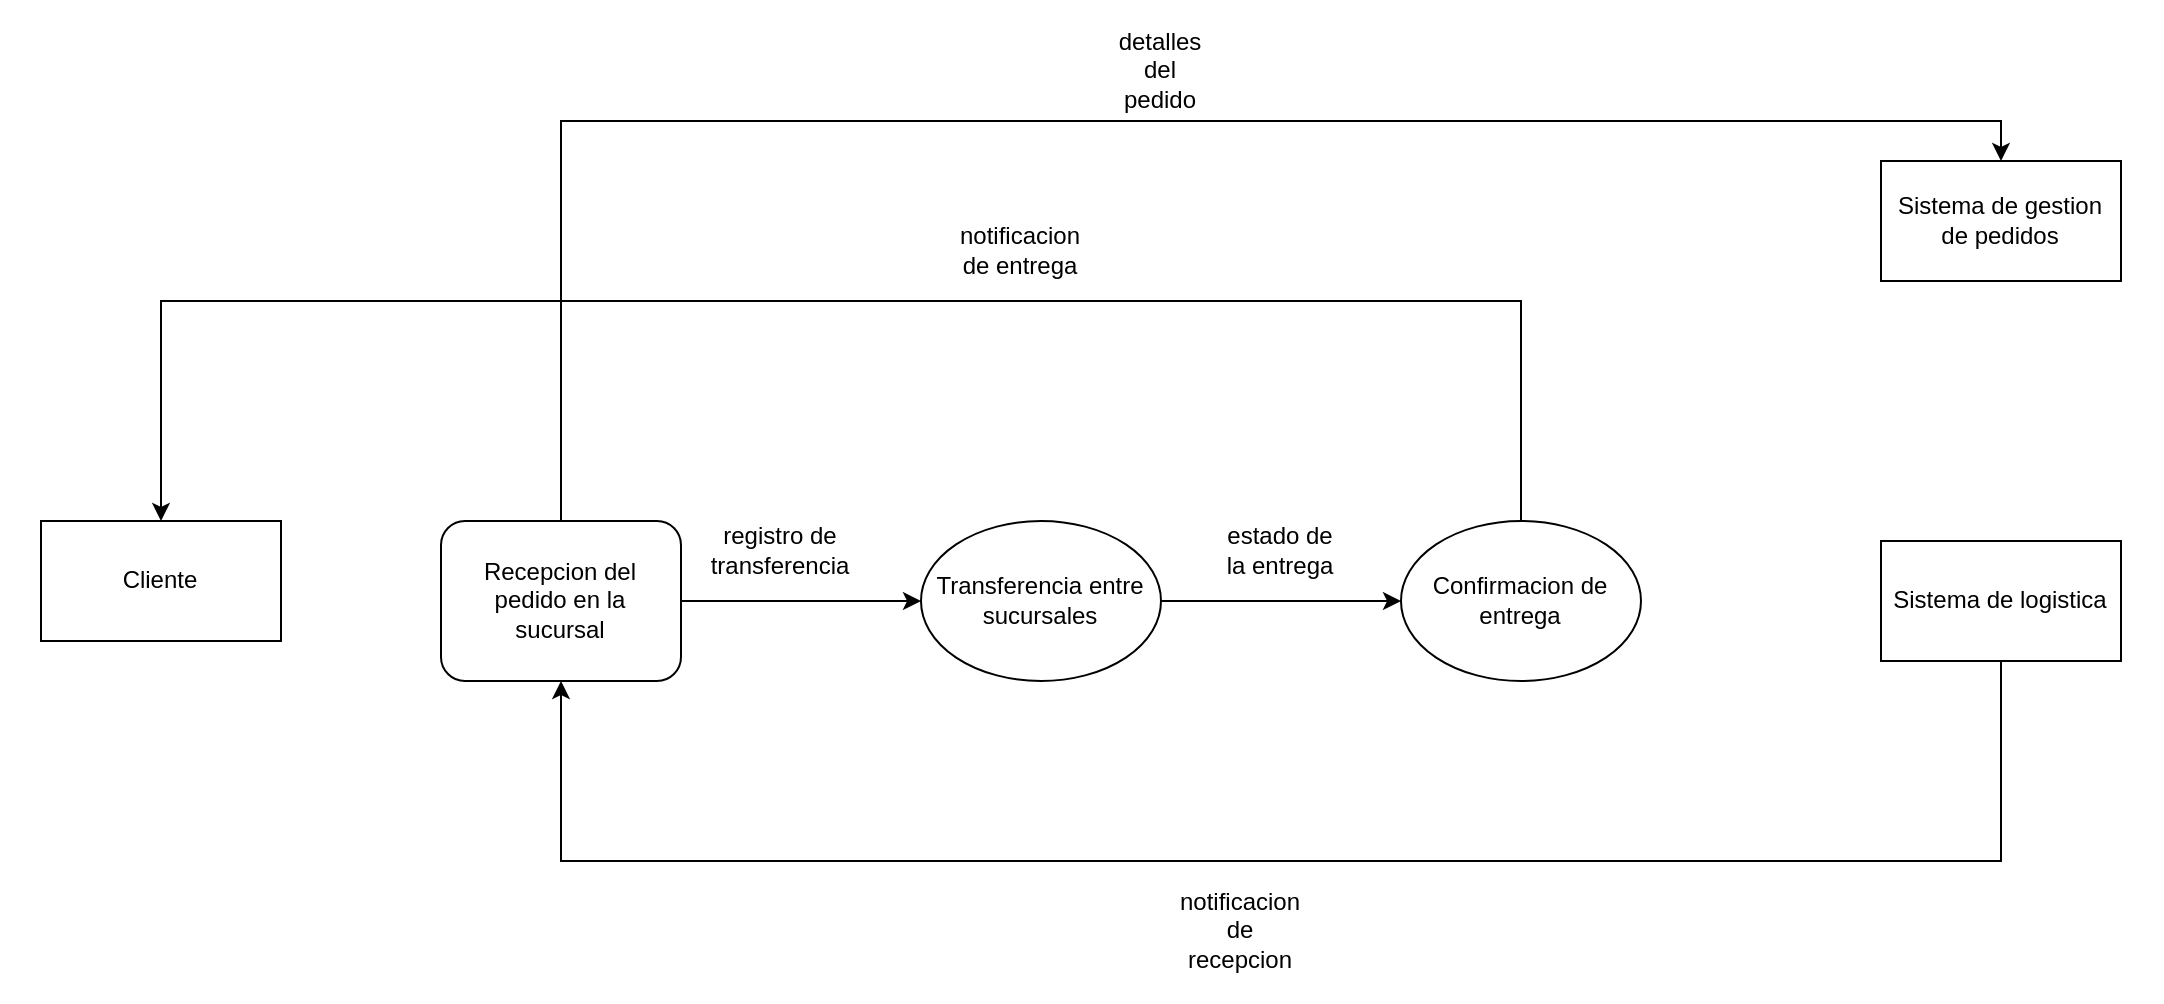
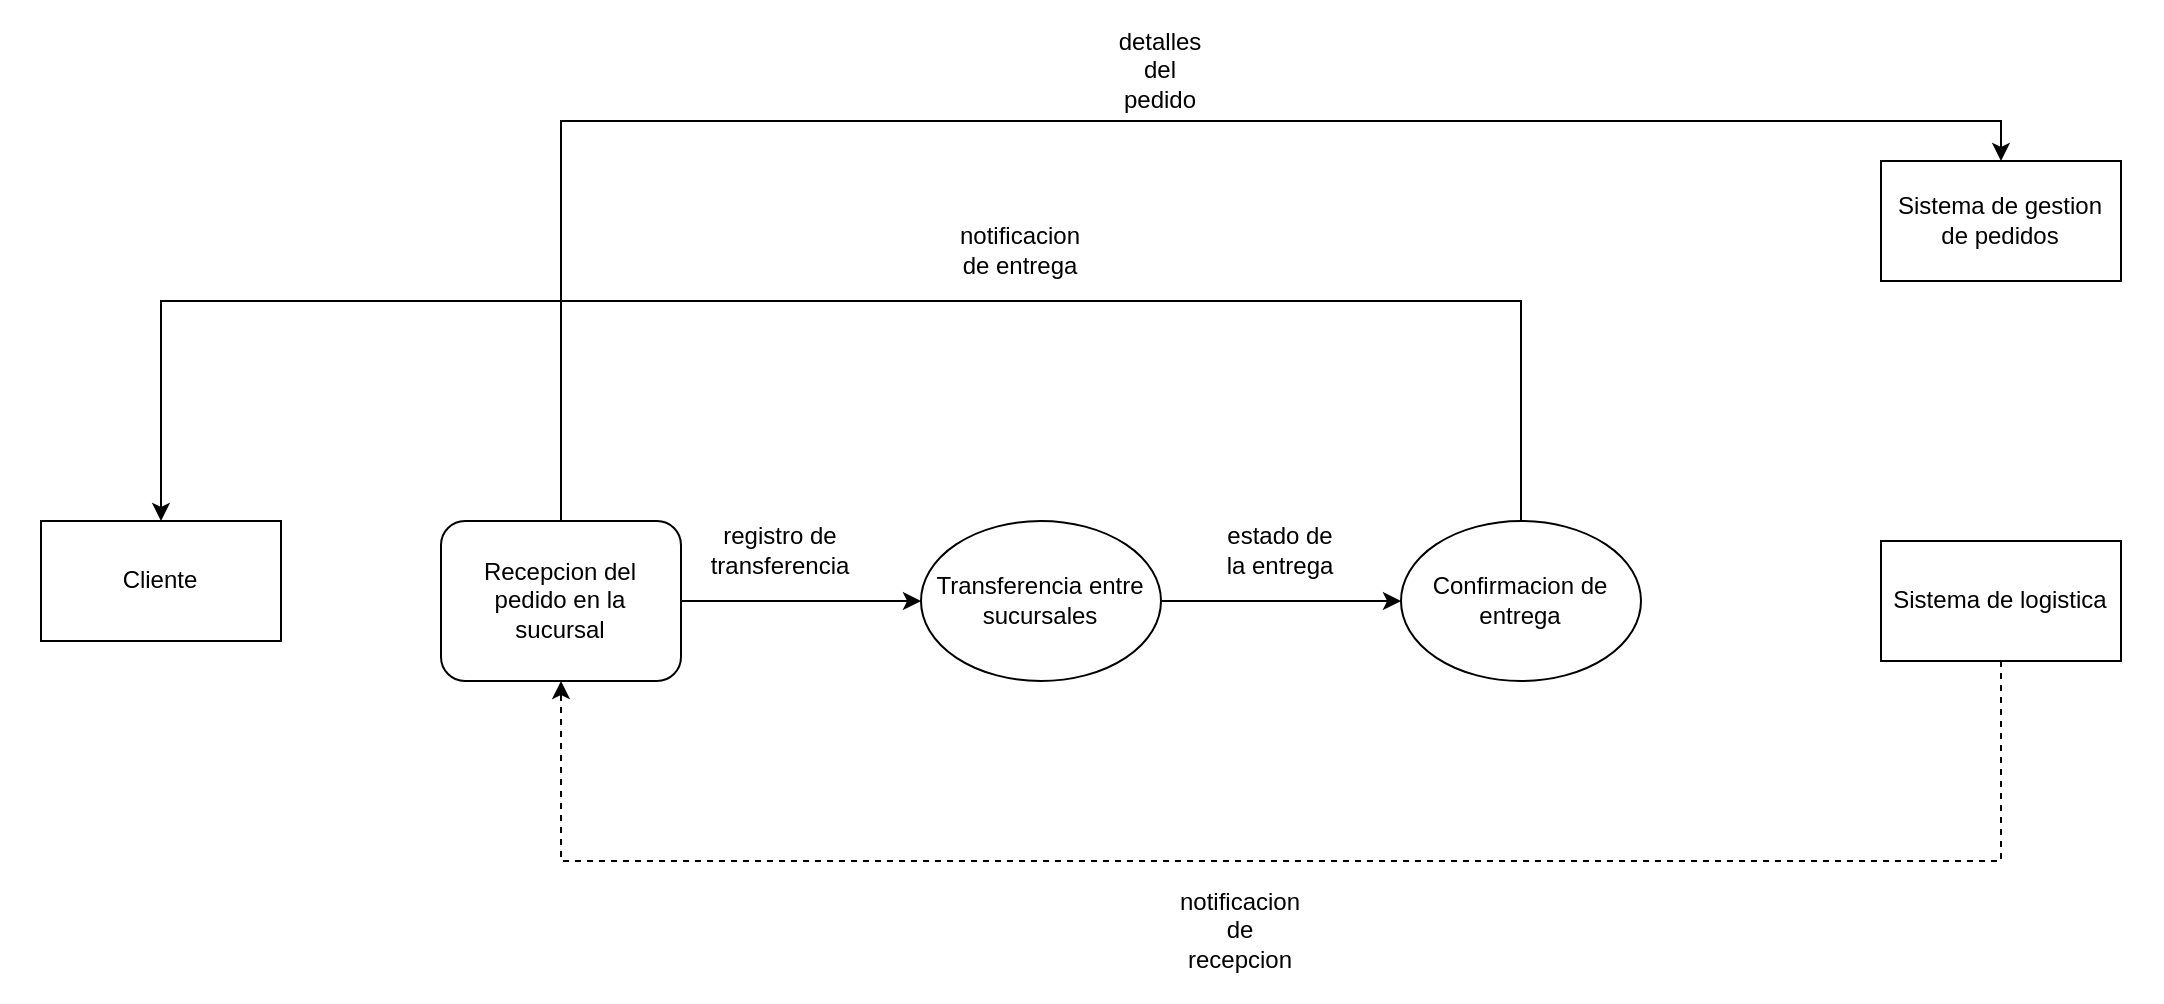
- <mxCell id="3" style="edgeStyle=orthogonalEdgeStyle;rounded=0;orthogonalLoop=1;jettySize=auto;html=1;exitX=0.5;exitY=1;exitDx=0;exitDy=0;entryX=0.5;entryY=1;entryDx=0;entryDy=0;" edge="1" parent="1" source="4" target="7"><mxGeometry relative="1" as="geometry"><Array as="points"><mxPoint x="1000" y="430" /><mxPoint x="280" y="430" /></Array></mxGeometry></mxCell>
+ <mxCell id="3" style="edgeStyle=orthogonalEdgeStyle;rounded=0;orthogonalLoop=1;jettySize=auto;html=1;exitX=0.5;exitY=1;exitDx=0;exitDy=0;entryX=0.5;entryY=1;entryDx=0;entryDy=0;dashed=1;" edge="1" parent="1" source="4" target="7"><mxGeometry relative="1" as="geometry"><Array as="points"><mxPoint x="1000" y="430" /><mxPoint x="280" y="430" /></Array></mxGeometry></mxCell>
